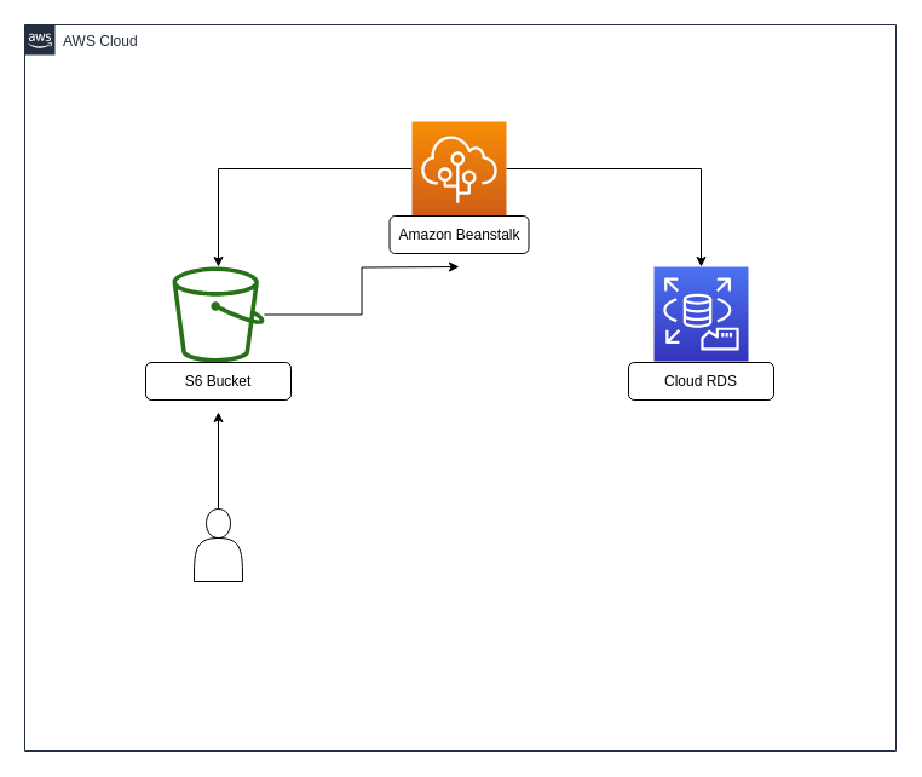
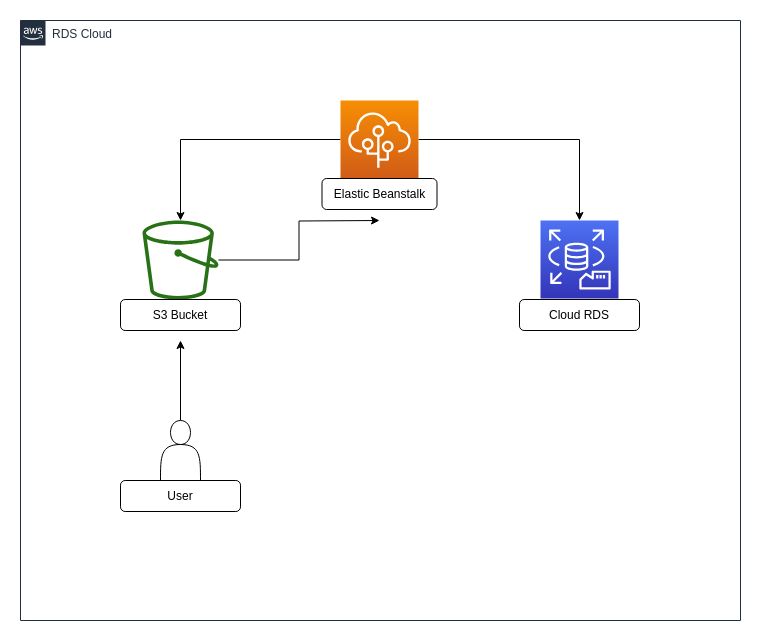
- <mxCell id="2" value="AWS Cloud" style="points=[[0,0],[0.25,0],[0.5,0],[0.75,0],[1,0],[1,0.25],[1,0.5],[1,0.75],[1,1],[0.75,1],[0.5,1],[0.25,1],[0,1],[0,0.75],[0,0.5],[0,0.25]];outlineConnect=0;gradientColor=none;html=1;whiteSpace=wrap;fontSize=12;fontStyle=0;shape=mxgraph.aws4.group;grIcon=mxgraph.aws4.group_aws_cloud_alt;strokeColor=#232F3E;fillColor=none;verticalAlign=top;align=left;spacingLeft=30;fontColor=#232F3E;dashed=0;labelBackgroundColor=#ffffff;" parent="1" vertex="1"><mxGeometry x="20" y="20" width="720" height="600" as="geometry" /></mxCell>
+ <mxCell id="2" value="RDS Cloud" style="points=[[0,0],[0.25,0],[0.5,0],[0.75,0],[1,0],[1,0.25],[1,0.5],[1,0.75],[1,1],[0.75,1],[0.5,1],[0.25,1],[0,1],[0,0.75],[0,0.5],[0,0.25]];outlineConnect=0;gradientColor=none;html=1;whiteSpace=wrap;fontSize=12;fontStyle=0;shape=mxgraph.aws4.group;grIcon=mxgraph.aws4.group_aws_cloud_alt;strokeColor=#232F3E;fillColor=none;verticalAlign=top;align=left;spacingLeft=30;fontColor=#232F3E;dashed=0;labelBackgroundColor=#ffffff;" parent="1" vertex="1"><mxGeometry x="20" y="20" width="720" height="600" as="geometry" /></mxCell>
- <mxCell id="13" value="Amazon Beanstalk" style="rounded=1;whiteSpace=wrap;html=1;" vertex="1" parent="1"><mxGeometry x="321.5" y="178" width="115" height="31" as="geometry" /></mxCell>
+ <mxCell id="13" value="Elastic Beanstalk" style="rounded=1;whiteSpace=wrap;html=1;" vertex="1" parent="1"><mxGeometry x="321.5" y="178" width="115" height="31" as="geometry" /></mxCell>
- <mxCell id="11" value="S6 Bucket" style="rounded=1;whiteSpace=wrap;html=1;" vertex="1" parent="1"><mxGeometry x="120" y="299" width="120" height="31" as="geometry" /></mxCell>
+ <mxCell id="11" value="S3 Bucket" style="rounded=1;whiteSpace=wrap;html=1;" vertex="1" parent="1"><mxGeometry x="120" y="299" width="120" height="31" as="geometry" /></mxCell>
+ <mxCell id="14" value="User" style="rounded=1;whiteSpace=wrap;html=1;" vertex="1" parent="1"><mxGeometry x="120" y="480" width="120" height="31" as="geometry" /></mxCell>
